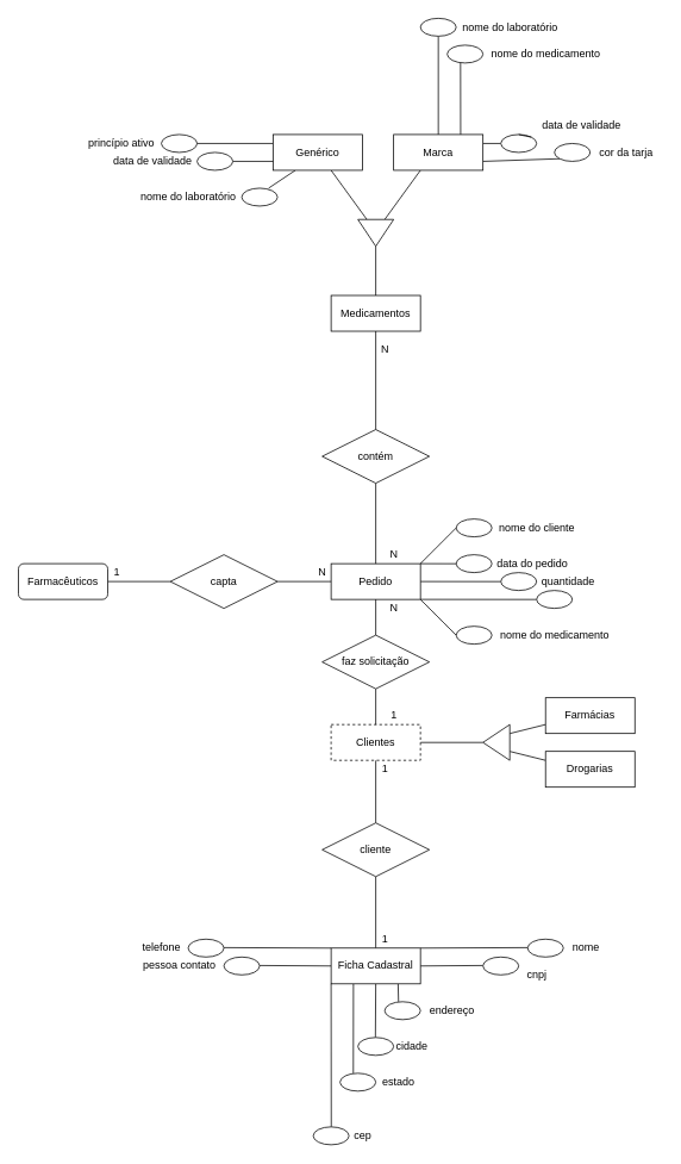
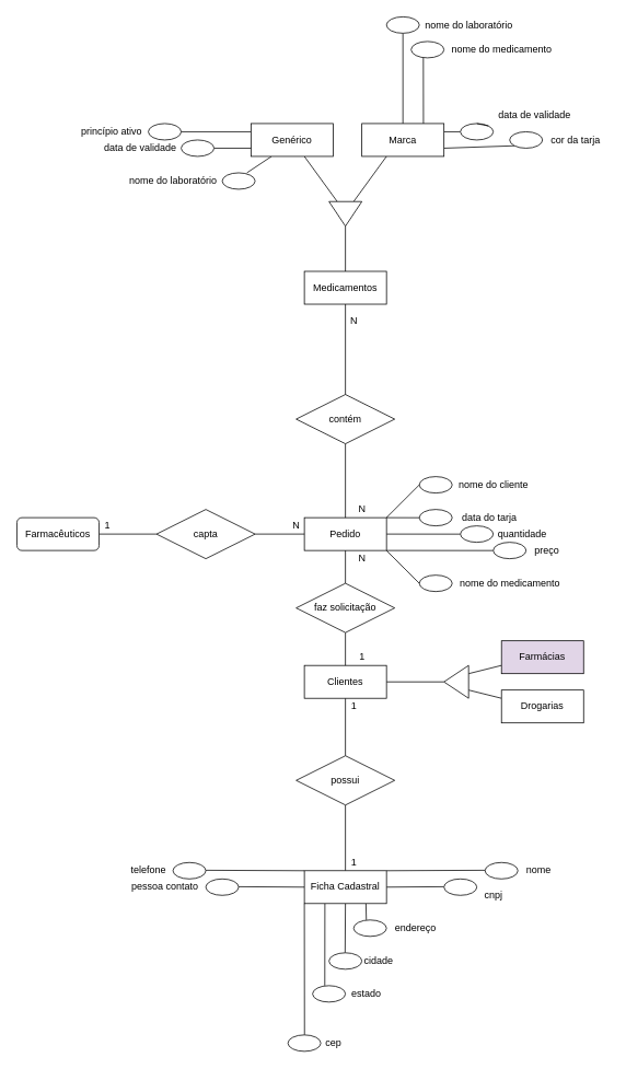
- <mxCell id="73" value="data do pedido" style="text;html=1;align=center;verticalAlign=middle;resizable=0;points=[];autosize=1;strokeColor=none;fillColor=none;" vertex="1" parent="1"><mxGeometry x="550" y="620" width="90" height="20" as="geometry" /></mxCell>
+ <mxCell id="73" value="data do tarja" style="text;html=1;align=center;verticalAlign=middle;resizable=0;points=[];autosize=1;strokeColor=none;fillColor=none;" vertex="1" parent="1"><mxGeometry x="550" y="620" width="90" height="20" as="geometry" /></mxCell>
+ <mxCell id="69" value="preço" style="text;html=1;align=center;verticalAlign=middle;resizable=0;points=[];autosize=1;strokeColor=none;fillColor=none;" vertex="1" parent="1"><mxGeometry x="640" y="660" width="50" height="20" as="geometry" /></mxCell>
- <mxCell id="10" value="Farmácias" style="whiteSpace=wrap;html=1;align=center;" vertex="1" parent="1"><mxGeometry x="610" y="780" width="100" height="40" as="geometry" /></mxCell>
+ <mxCell id="10" value="Farmácias" style="whiteSpace=wrap;html=1;align=center;fillColor=#e1d5e7;" vertex="1" parent="1"><mxGeometry x="610" y="780" width="100" height="40" as="geometry" /></mxCell>
- <mxCell id="6" value="Clientes" style="whiteSpace=wrap;html=1;align=center;dashed=1;" vertex="1" parent="1"><mxGeometry x="370" y="810" width="100" height="40" as="geometry" /></mxCell>
+ <mxCell id="6" value="Clientes" style="whiteSpace=wrap;html=1;align=center;" vertex="1" parent="1"><mxGeometry x="370" y="810" width="100" height="40" as="geometry" /></mxCell>
- <mxCell id="13" value="cliente" style="shape=rhombus;perimeter=rhombusPerimeter;whiteSpace=wrap;html=1;align=center;" vertex="1" parent="1"><mxGeometry x="360" y="920" width="120" height="60" as="geometry" /></mxCell>
+ <mxCell id="13" value="possui" style="shape=rhombus;perimeter=rhombusPerimeter;whiteSpace=wrap;html=1;align=center;" vertex="1" parent="1"><mxGeometry x="360" y="920" width="120" height="60" as="geometry" /></mxCell>
